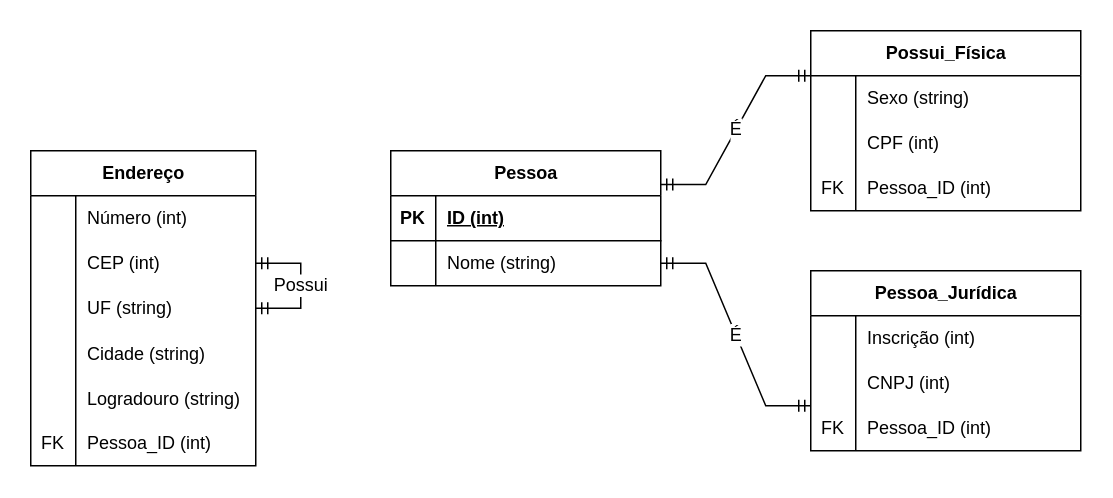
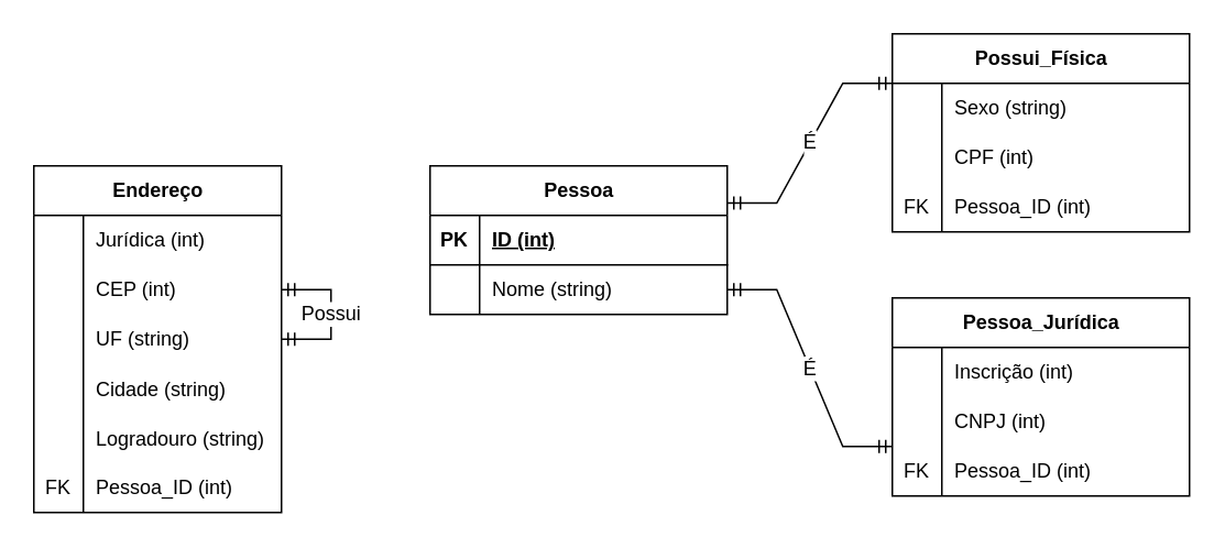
- <mxCell id="12" value="Número (int)" style="shape=partialRectangle;connectable=0;fillColor=none;top=0;left=0;bottom=0;right=0;align=left;spacingLeft=6;overflow=hidden;whiteSpace=wrap;html=1;" vertex="1" parent="10"><mxGeometry x="30" width="120" height="30" as="geometry"><mxRectangle width="120" height="30" as="alternateBounds" /></mxGeometry></mxCell>
+ <mxCell id="12" value="Jurídica (int)" style="shape=partialRectangle;connectable=0;fillColor=none;top=0;left=0;bottom=0;right=0;align=left;spacingLeft=6;overflow=hidden;whiteSpace=wrap;html=1;" vertex="1" parent="10"><mxGeometry x="30" width="120" height="30" as="geometry"><mxRectangle width="120" height="30" as="alternateBounds" /></mxGeometry></mxCell>
